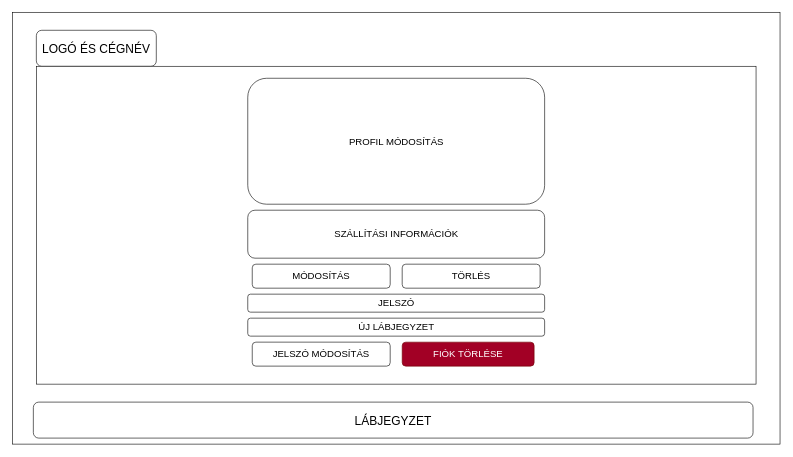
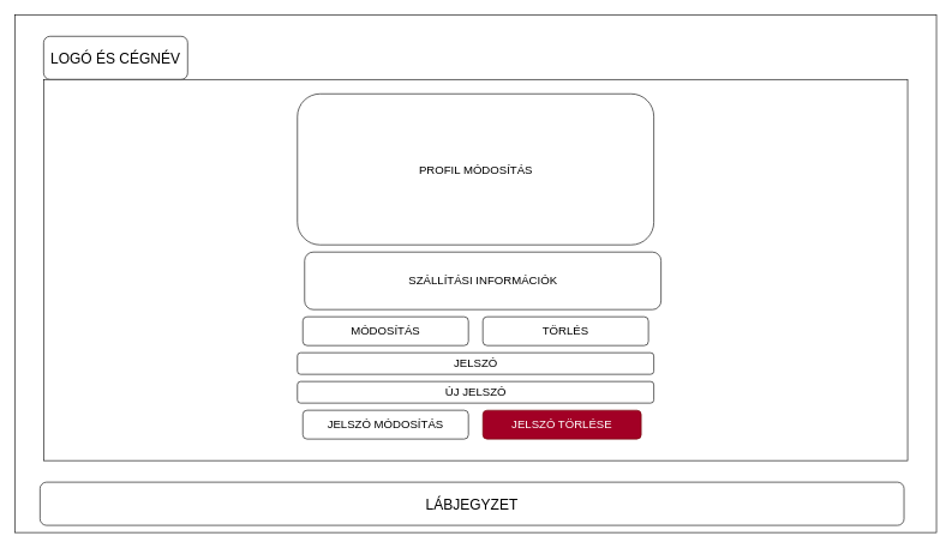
- <mxCell id="9" value="SZÁLLÍTÁSI INFORMÁCIÓK" style="rounded=1;whiteSpace=wrap;html=1;fontSize=16;" parent="1" vertex="1"><mxGeometry x="412.5" y="350" width="495" height="80" as="geometry" /></mxCell>
+ <mxCell id="9" value="SZÁLLÍTÁSI INFORMÁCIÓK" style="rounded=1;whiteSpace=wrap;html=1;fontSize=16;" parent="1" vertex="1"><mxGeometry x="422.5" y="350" width="495" height="80" as="geometry" /></mxCell>
- <mxCell id="12" value="ÚJ LÁBJEGYZET" style="rounded=1;whiteSpace=wrap;html=1;fontSize=16;" parent="1" vertex="1"><mxGeometry x="412.5" y="530" width="495" height="30" as="geometry" /></mxCell>
+ <mxCell id="12" value="ÚJ JELSZÓ" style="rounded=1;whiteSpace=wrap;html=1;fontSize=16;" parent="1" vertex="1"><mxGeometry x="412.5" y="530" width="495" height="30" as="geometry" /></mxCell>
- <mxCell id="7" value="FIÓK TÖRLÉSE" style="rounded=1;whiteSpace=wrap;html=1;fillColor=#a20025;fontColor=#ffffff;strokeColor=#6F0000;fontSize=16;" parent="1" vertex="1"><mxGeometry x="670" y="570" width="220" height="40" as="geometry" /></mxCell>
+ <mxCell id="7" value="JELSZÓ TÖRLÉSE" style="rounded=1;whiteSpace=wrap;html=1;fillColor=#a20025;fontColor=#ffffff;strokeColor=#6F0000;fontSize=16;" parent="1" vertex="1"><mxGeometry x="670" y="570" width="220" height="40" as="geometry" /></mxCell>
